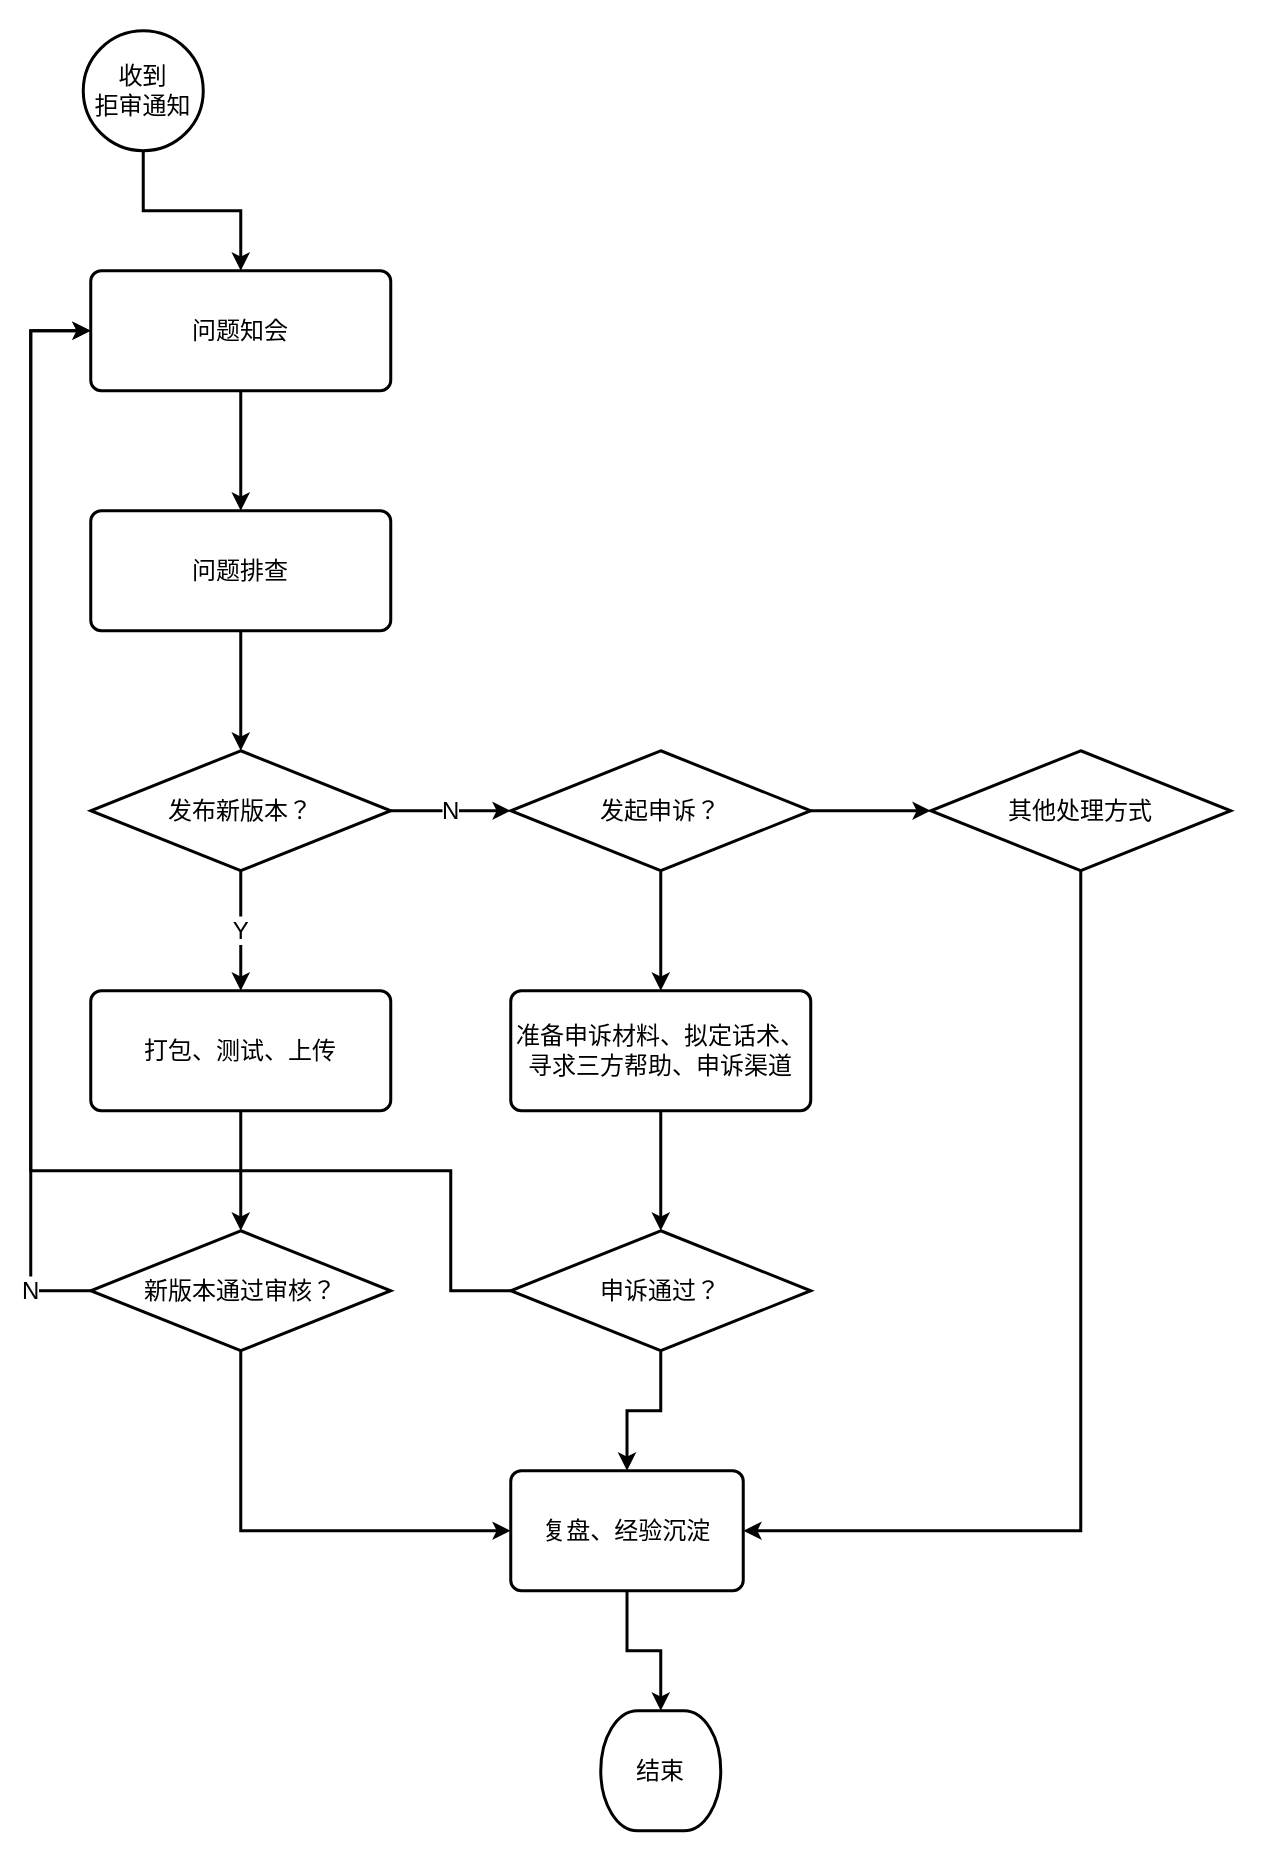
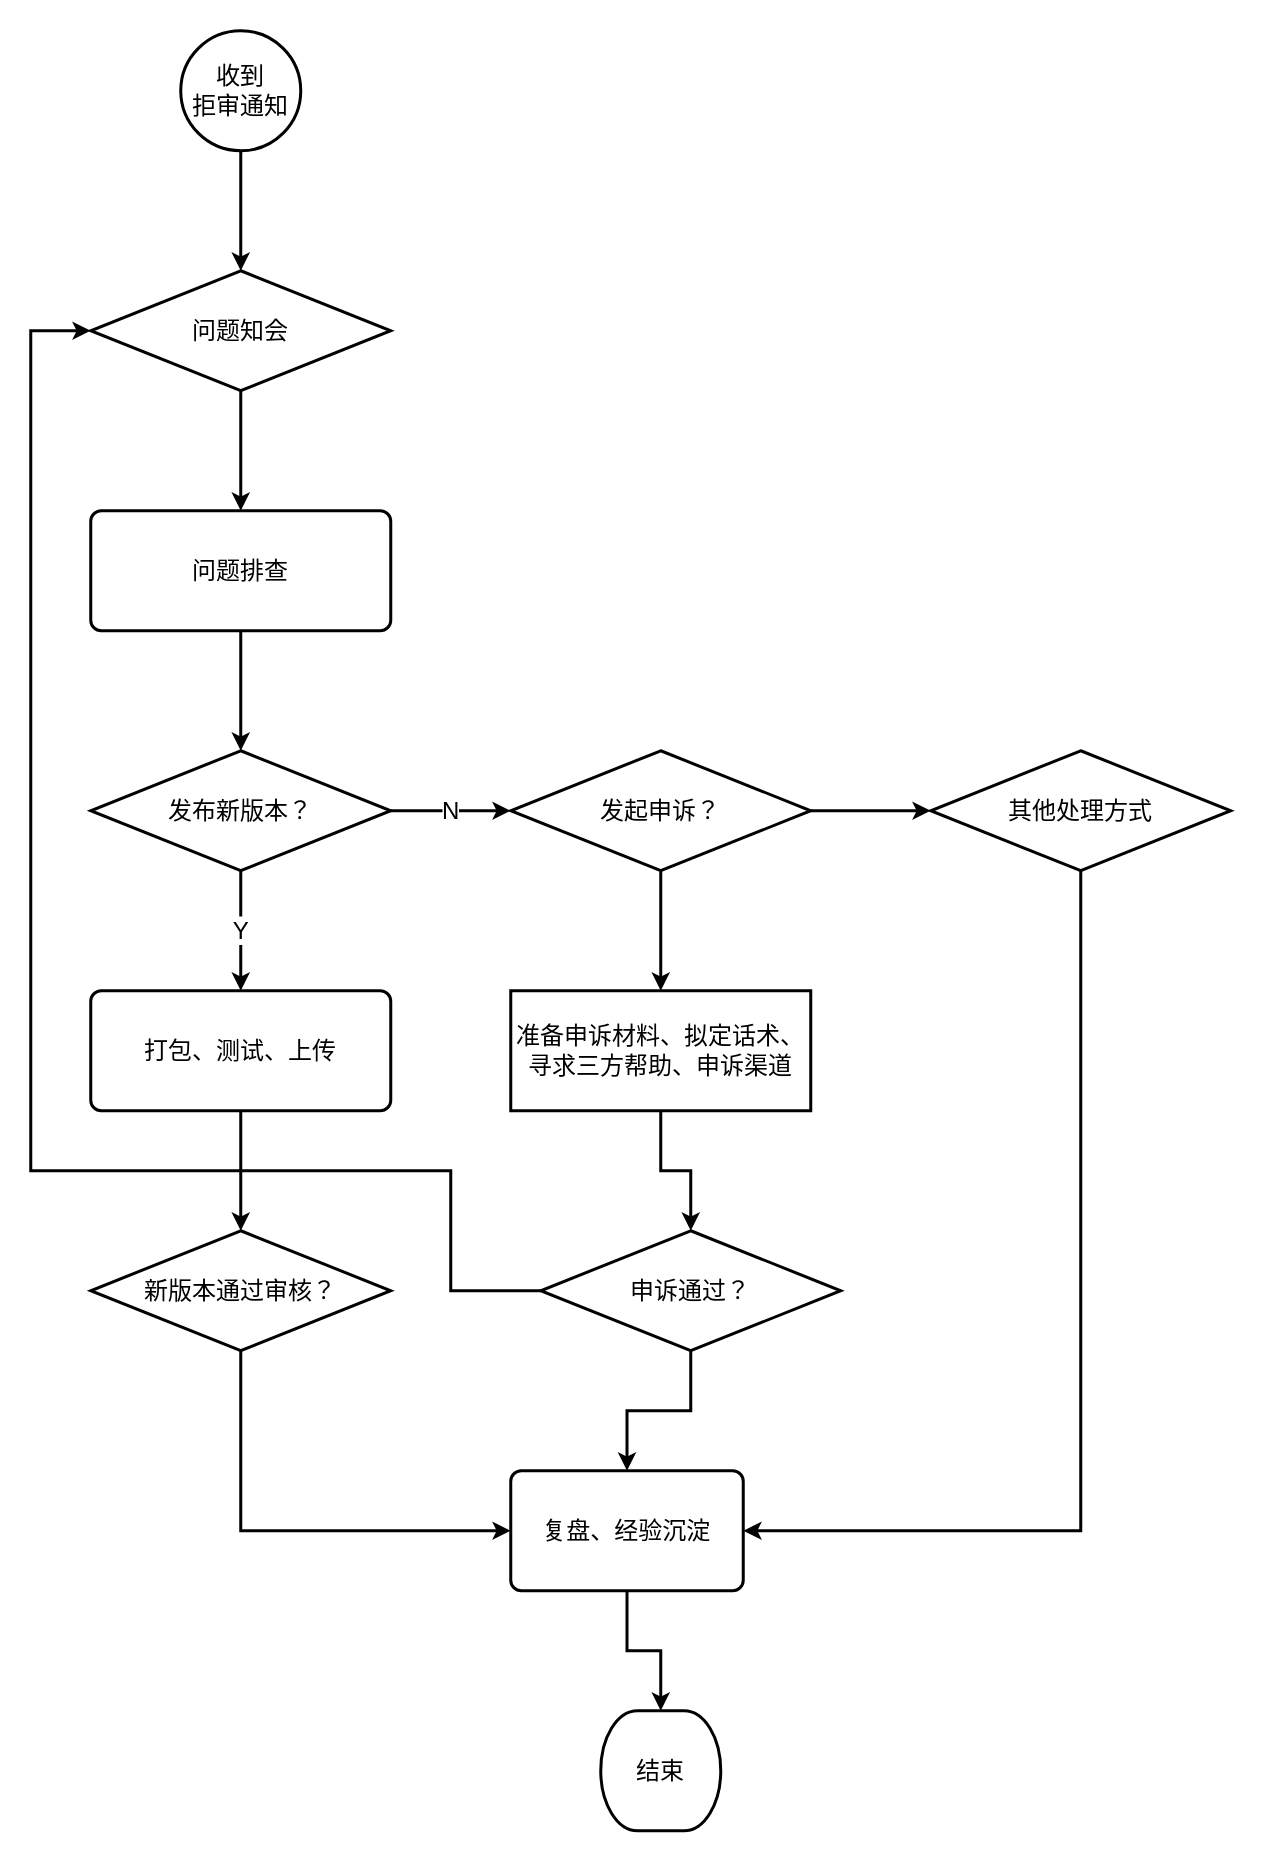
- <mxCell id="4" value="收到&lt;br&gt;拒审通知" style="strokeWidth=2;html=1;shape=mxgraph.flowchart.start_2;whiteSpace=wrap;fontSize=16;fillColor=none;" vertex="1" parent="1"><mxGeometry x="55" y="20" width="80" height="80" as="geometry" /></mxCell>
+ <mxCell id="4" value="收到&lt;br&gt;拒审通知" style="strokeWidth=2;html=1;shape=mxgraph.flowchart.start_2;whiteSpace=wrap;fontSize=16;fillColor=none;" vertex="1" parent="1"><mxGeometry x="120" y="20" width="80" height="80" as="geometry" /></mxCell>
- <mxCell id="6" value="问题知会" style="rounded=1;whiteSpace=wrap;html=1;absoluteArcSize=1;arcSize=14;strokeWidth=2;fontSize=16;fillColor=none;" vertex="1" parent="1"><mxGeometry x="60" y="180" width="200" height="80" as="geometry" /></mxCell>
+ <mxCell id="6" value="问题知会" style="rhombus;whiteSpace=wrap;html=1;absoluteArcSize=1;arcSize=14;strokeWidth=2;fontSize=16;fillColor=none;" vertex="1" parent="1"><mxGeometry x="60" y="180" width="200" height="80" as="geometry" /></mxCell>
- <mxCell id="23" value="准备申诉材料、拟定话术、寻求三方帮助、申诉渠道" style="rounded=1;whiteSpace=wrap;html=1;absoluteArcSize=1;arcSize=14;strokeWidth=2;fontSize=16;fillColor=none;" vertex="1" parent="1"><mxGeometry x="340" y="660" width="200" height="80" as="geometry" /></mxCell>
+ <mxCell id="23" value="准备申诉材料、拟定话术、寻求三方帮助、申诉渠道" style="whiteSpace=wrap;html=1;absoluteArcSize=1;arcSize=14;strokeWidth=2;fontSize=16;fillColor=none;rounded=0;" vertex="1" parent="1"><mxGeometry x="340" y="660" width="200" height="80" as="geometry" /></mxCell>
- <mxCell id="19" value="N" style="edgeStyle=orthogonalEdgeStyle;rounded=0;orthogonalLoop=1;jettySize=auto;html=1;exitX=0;exitY=0.5;exitDx=0;exitDy=0;exitPerimeter=0;entryX=0;entryY=0.5;entryDx=0;entryDy=0;strokeWidth=2;fontSize=16;" edge="1" parent="1" source="21" target="6"><mxGeometry x="-0.889" relative="1" as="geometry"><Array as="points"><mxPoint y="860" x="20" /><mxPoint y="220" x="20" /></Array><mxPoint as="offset" /></mxGeometry></mxCell>
- <mxCell id="25" value="申诉通过？" style="strokeWidth=2;html=1;shape=mxgraph.flowchart.decision;whiteSpace=wrap;fontSize=16;fillColor=none;" vertex="1" parent="1"><mxGeometry x="340" y="820" width="200" height="80" as="geometry" /></mxCell>
+ <mxCell id="25" value="申诉通过？" style="strokeWidth=2;html=1;shape=mxgraph.flowchart.decision;whiteSpace=wrap;fontSize=16;fillColor=none;" vertex="1" parent="1"><mxGeometry x="360" y="820" width="200" height="80" as="geometry" /></mxCell>
